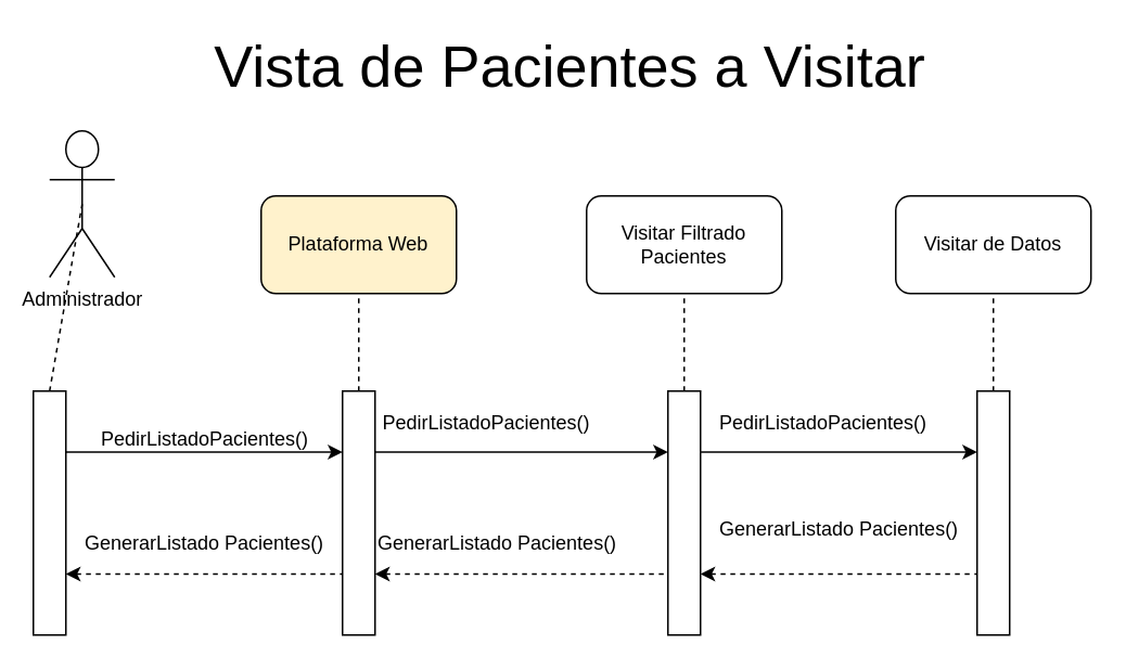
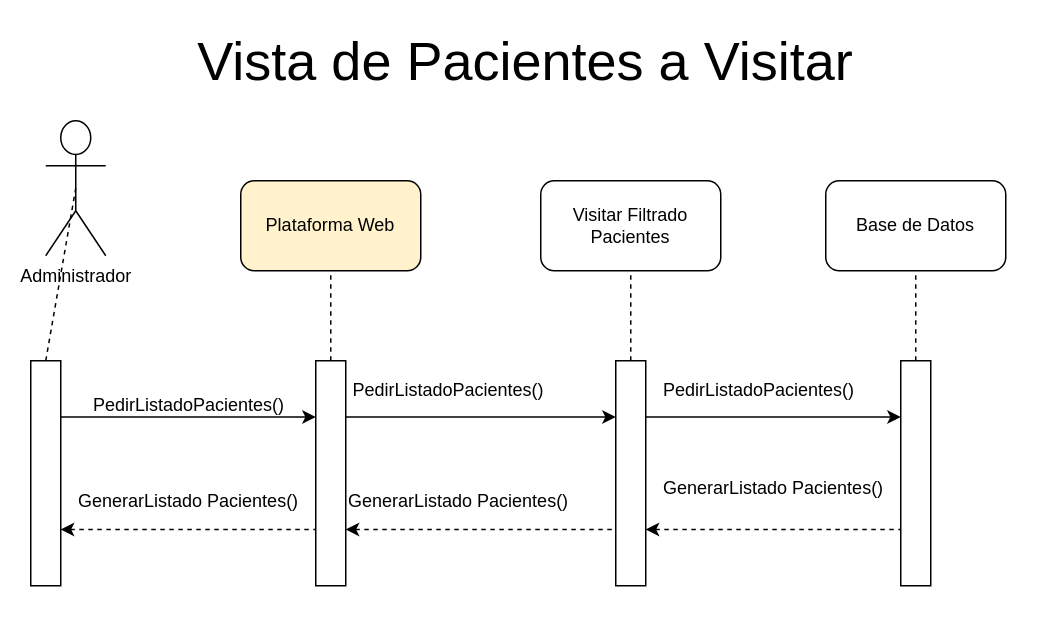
- <mxCell id="14" value="Visitar de Datos" style="rounded=1;whiteSpace=wrap;html=1;" vertex="1" parent="1"><mxGeometry x="550" y="120" width="120" height="60" as="geometry" /></mxCell>
+ <mxCell id="14" value="Base de Datos" style="rounded=1;whiteSpace=wrap;html=1;" vertex="1" parent="1"><mxGeometry x="550" y="120" width="120" height="60" as="geometry" /></mxCell>
